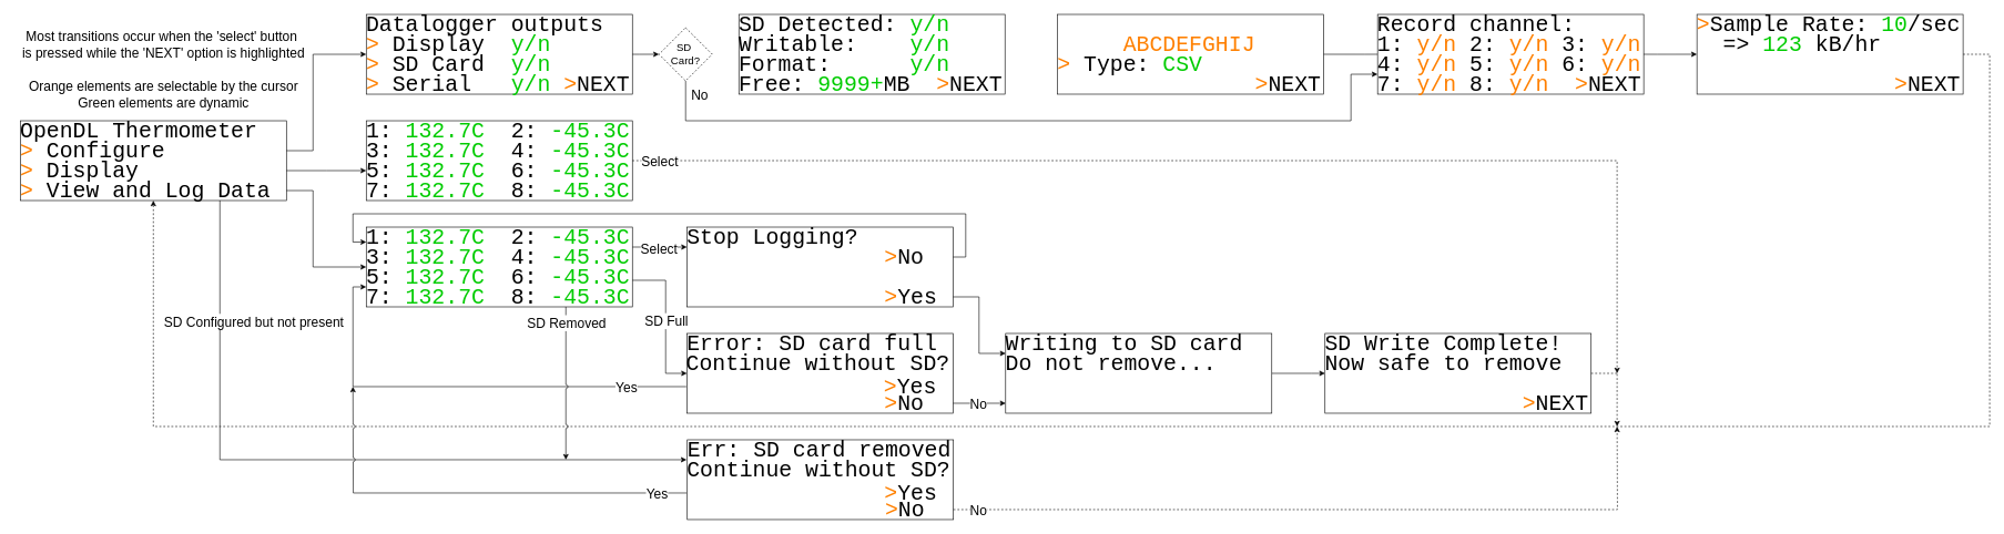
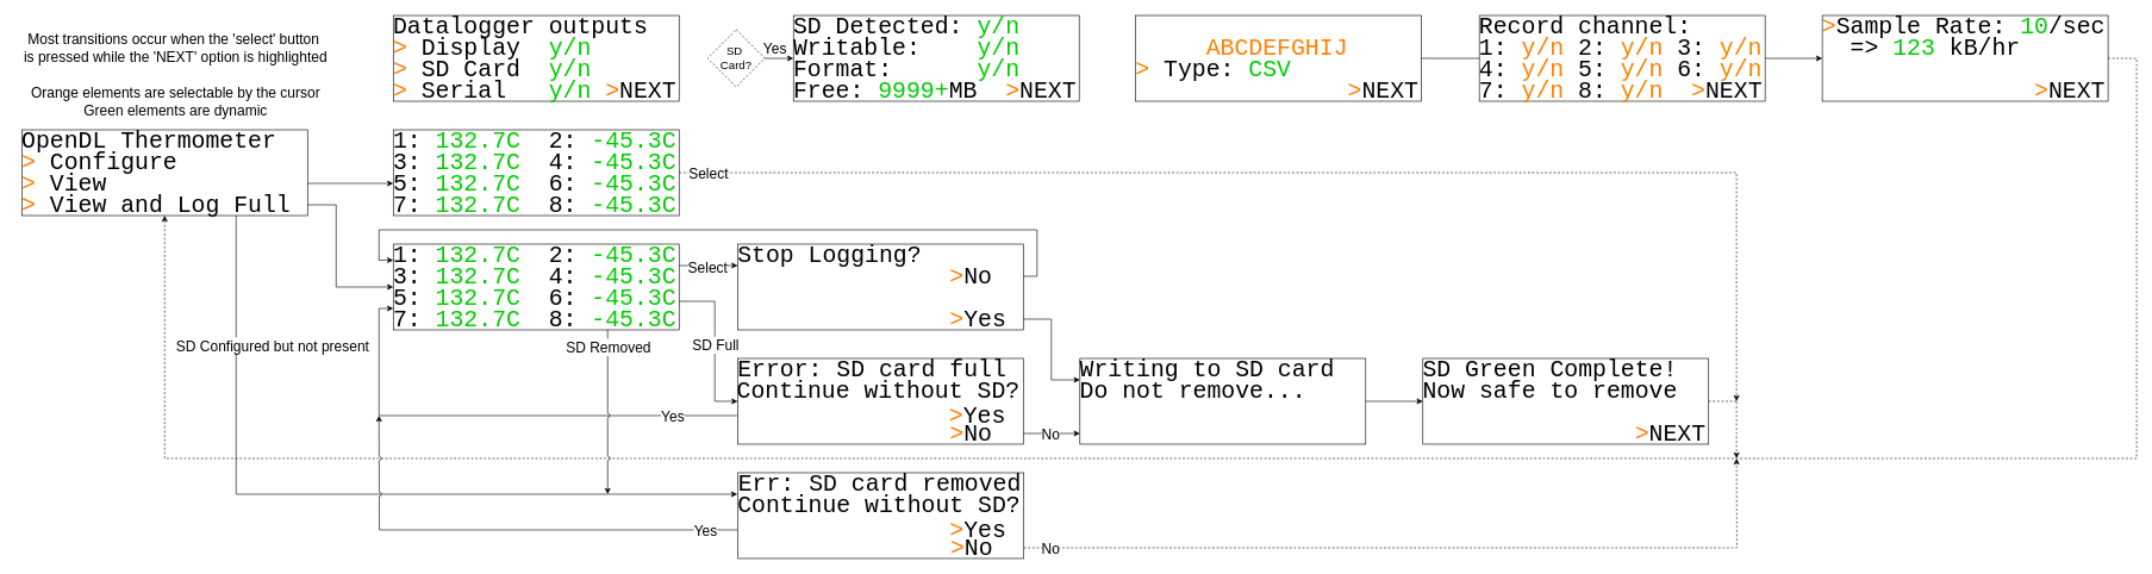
- <mxCell id="15" style="edgeStyle=orthogonalEdgeStyle;rounded=0;orthogonalLoop=1;jettySize=auto;html=1;exitX=1;exitY=1;exitDx=0;exitDy=0;entryX=0;entryY=0.5;entryDx=0;entryDy=0;" parent="1" source="16" target="49" edge="1"><mxGeometry relative="1" as="geometry"><Array as="points"><mxPoint x="960" y="81" /><mxPoint x="960" y="81" /></Array></mxGeometry></mxCell>
+ <mxCell id="45" style="edgeStyle=orthogonalEdgeStyle;rounded=0;orthogonalLoop=1;jettySize=auto;html=1;exitX=1;exitY=0.5;exitDx=0;exitDy=0;entryX=0;entryY=1;entryDx=0;entryDy=0;" parent="1" source="49" target="28" edge="1"><mxGeometry relative="1" as="geometry"><Array as="points"><mxPoint x="1100" y="80.97" /><mxPoint x="1100" y="80.97" /></Array></mxGeometry></mxCell>
+ <mxCell id="46" value="Yes" style="edgeLabel;html=1;align=center;verticalAlign=middle;resizable=0;points=[];fontSize=20;" parent="45" vertex="1" connectable="0"><mxGeometry x="-0.16" y="-3" relative="1" as="geometry"><mxPoint x="-3" y="-18" as="offset" /></mxGeometry></mxCell>
- <mxCell id="47" style="edgeStyle=orthogonalEdgeStyle;rounded=0;orthogonalLoop=1;jettySize=auto;html=1;exitX=0.5;exitY=1;exitDx=0;exitDy=0;entryX=0;entryY=0;entryDx=0;entryDy=0;" parent="1" source="49" target="44" edge="1"><mxGeometry relative="1" as="geometry"><Array as="points"><mxPoint x="1030" y="180.97" /><mxPoint x="2030" y="180.97" /><mxPoint x="2030" y="110.97" /></Array></mxGeometry></mxCell>
- <mxCell id="48" value="No" style="edgeLabel;html=1;align=center;verticalAlign=middle;resizable=0;points=[];fontSize=20;" parent="47" vertex="1" connectable="0"><mxGeometry x="-0.971" relative="1" as="geometry"><mxPoint x="20" y="3" as="offset" /></mxGeometry></mxCell>
- <mxCell id="5" style="edgeStyle=orthogonalEdgeStyle;rounded=0;orthogonalLoop=1;jettySize=auto;html=1;exitX=1;exitY=0.5;exitDx=0;exitDy=0;entryX=0;entryY=0;entryDx=0;entryDy=0;" parent="1" source="6" target="17" edge="1"><mxGeometry relative="1" as="geometry"><Array as="points"><mxPoint x="470" y="226" /><mxPoint x="470" y="81" /></Array></mxGeometry></mxCell>
- <mxCell id="8" value="&lt;font face=&quot;Courier New&quot;&gt;&lt;font color=&quot;#ff8000&quot;&gt;&amp;gt;&lt;/font&gt;&lt;font color=&quot;#00cc00&quot;&gt;&amp;nbsp;&lt;/font&gt;Display&lt;br&gt;&lt;/font&gt;" style="text;html=1;align=left;verticalAlign=middle;whiteSpace=wrap;rounded=0;fontSize=33;spacingRight=0;spacingTop=0;spacing=0;imageHeight=24;fixedWidth=1;" parent="1" vertex="1"><mxGeometry x="30" y="241" width="400" height="30" as="geometry" /></mxCell>
+ <mxCell id="8" value="&lt;font face=&quot;Courier New&quot;&gt;&lt;font color=&quot;#ff8000&quot;&gt;&amp;gt;&lt;/font&gt;&lt;font color=&quot;#00cc00&quot;&gt;&amp;nbsp;&lt;/font&gt;View&lt;br&gt;&lt;/font&gt;" style="text;html=1;align=left;verticalAlign=middle;whiteSpace=wrap;rounded=0;fontSize=33;spacingRight=0;spacingTop=0;spacing=0;imageHeight=24;fixedWidth=1;" parent="1" vertex="1"><mxGeometry x="30" y="241" width="400" height="30" as="geometry" /></mxCell>
- <mxCell id="12" value="&lt;font face=&quot;Courier New&quot;&gt;&lt;font color=&quot;#ff8000&quot;&gt;&amp;gt;&lt;/font&gt;&lt;font color=&quot;#00cc00&quot;&gt;&amp;nbsp;&lt;/font&gt;View and Log Data&lt;br&gt;&lt;/font&gt;" style="text;html=1;align=left;verticalAlign=middle;whiteSpace=wrap;rounded=0;fontSize=33;spacingRight=0;spacingTop=0;spacing=0;imageHeight=24;fixedWidth=1;" parent="1" vertex="1"><mxGeometry x="30" y="271" width="400" height="30" as="geometry" /></mxCell>
+ <mxCell id="12" value="&lt;font face=&quot;Courier New&quot;&gt;&lt;font color=&quot;#ff8000&quot;&gt;&amp;gt;&lt;/font&gt;&lt;font color=&quot;#00cc00&quot;&gt;&amp;nbsp;&lt;/font&gt;View and Log Full&lt;br&gt;&lt;/font&gt;" style="text;html=1;align=left;verticalAlign=middle;whiteSpace=wrap;rounded=0;fontSize=33;spacingRight=0;spacingTop=0;spacing=0;imageHeight=24;fixedWidth=1;" parent="1" vertex="1"><mxGeometry x="30" y="271" width="400" height="30" as="geometry" /></mxCell>
- <mxCell id="67" value="&lt;font face=&quot;Courier New&quot;&gt;SD Write Complete!&lt;br&gt;&lt;/font&gt;" style="text;html=1;align=left;verticalAlign=middle;whiteSpace=wrap;rounded=0;fontSize=33;spacingRight=0;spacingTop=0;spacing=0;imageHeight=24;fixedWidth=1;" parent="1" vertex="1"><mxGeometry x="1991" y="501" width="400" height="30" as="geometry" /></mxCell>
+ <mxCell id="67" value="&lt;font face=&quot;Courier New&quot;&gt;SD Green Complete!&lt;br&gt;&lt;/font&gt;" style="text;html=1;align=left;verticalAlign=middle;whiteSpace=wrap;rounded=0;fontSize=33;spacingRight=0;spacingTop=0;spacing=0;imageHeight=24;fixedWidth=1;" parent="1" vertex="1"><mxGeometry x="1991" y="501" width="400" height="30" as="geometry" /></mxCell>
